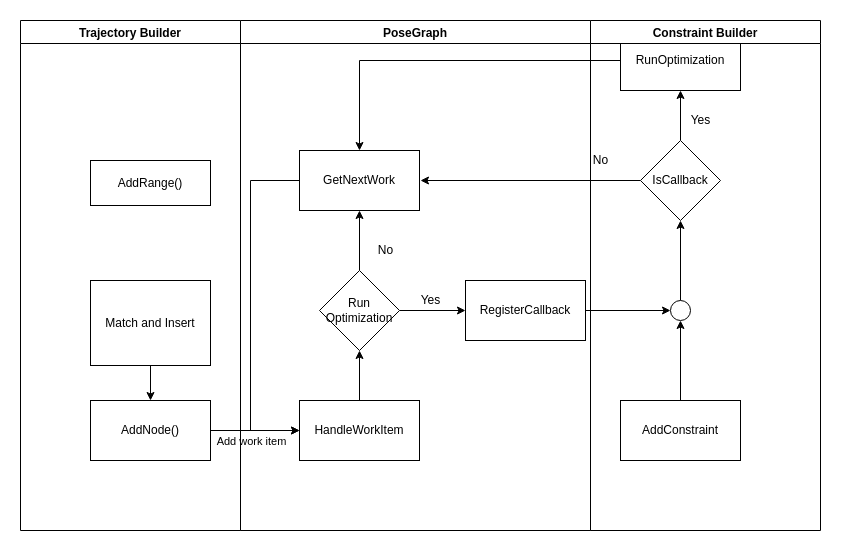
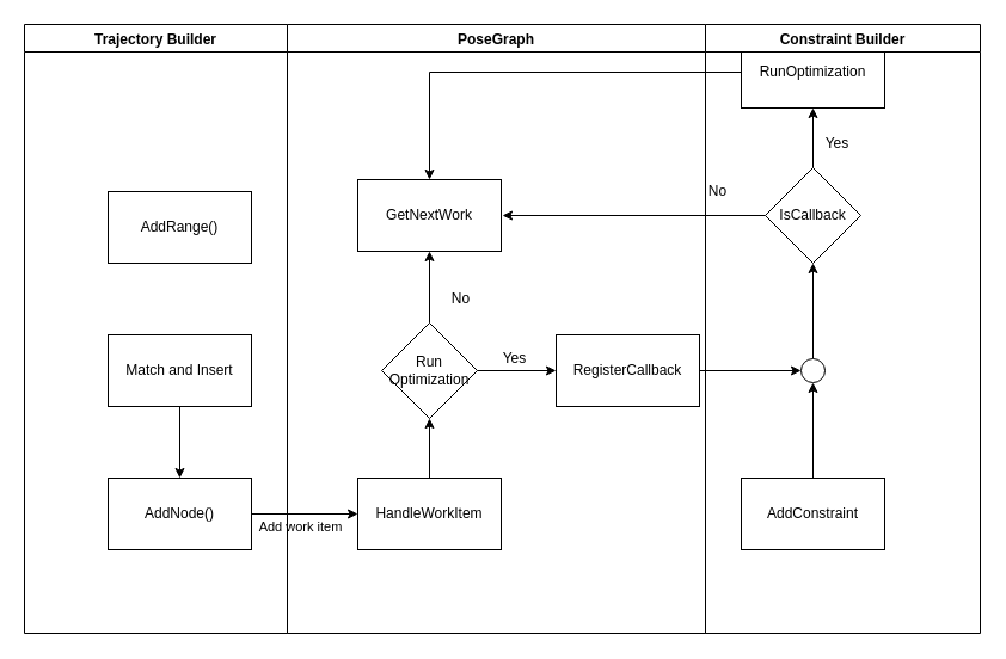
- <mxCell id="2" value="AddRange()" style="rounded=0;whiteSpace=wrap;html=1;" vertex="1" parent="1"><mxGeometry x="90" y="160" width="120" height="45" as="geometry" /></mxCell>
+ <mxCell id="2" value="AddRange()" style="rounded=0;whiteSpace=wrap;html=1;" vertex="1" parent="1"><mxGeometry x="90" y="160" width="120" height="60" as="geometry" /></mxCell>
- <mxCell id="14" style="edgeStyle=orthogonalEdgeStyle;rounded=0;orthogonalLoop=1;jettySize=auto;html=1;entryX=0;entryY=0.5;entryDx=0;entryDy=0;" edge="1" parent="1" source="15" target="9"><mxGeometry relative="1" as="geometry"><mxPoint x="250" y="430" as="targetPoint" /><Array as="points"><mxPoint x="250" y="180" /><mxPoint x="250" y="430" /></Array></mxGeometry></mxCell>
- <mxCell id="4" value="Match and Insert" style="rounded=0;whiteSpace=wrap;html=1;" vertex="1" parent="1"><mxGeometry x="90" y="280" width="120" height="85" as="geometry" /></mxCell>
+ <mxCell id="4" value="Match and Insert" style="rounded=0;whiteSpace=wrap;html=1;" vertex="1" parent="1"><mxGeometry x="90" y="280" width="120" height="60" as="geometry" /></mxCell>
